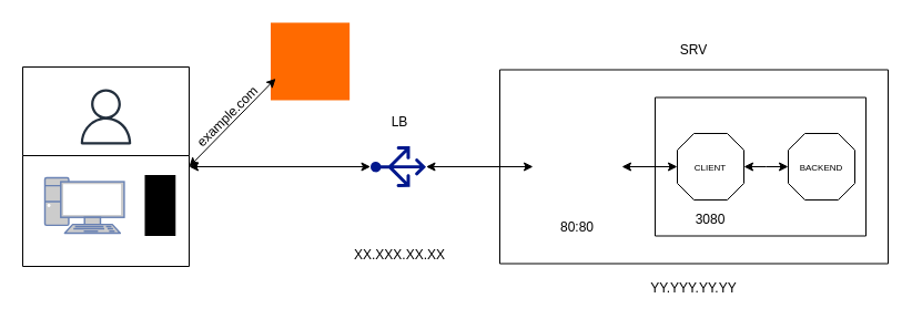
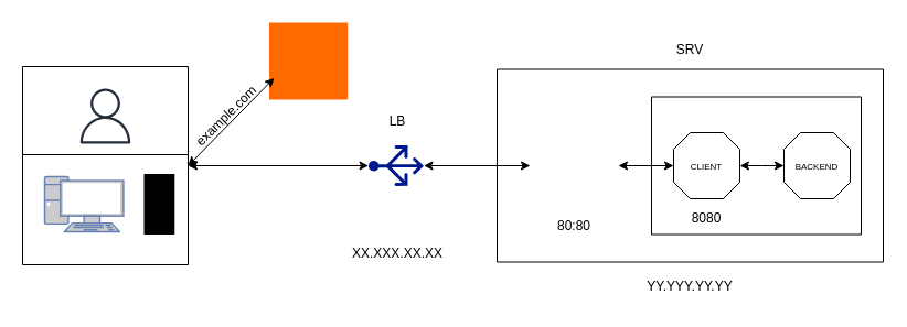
- <mxCell id="26" value="3080" style="text;html=1;align=center;verticalAlign=middle;whiteSpace=wrap;rounded=0;" vertex="1" parent="1"><mxGeometry x="620" y="182.5" width="40" height="30" as="geometry" /></mxCell>
+ <mxCell id="26" value="8080" style="text;html=1;align=center;verticalAlign=middle;whiteSpace=wrap;rounded=0;" vertex="1" parent="1"><mxGeometry x="620" y="182.5" width="40" height="30" as="geometry" /></mxCell>
